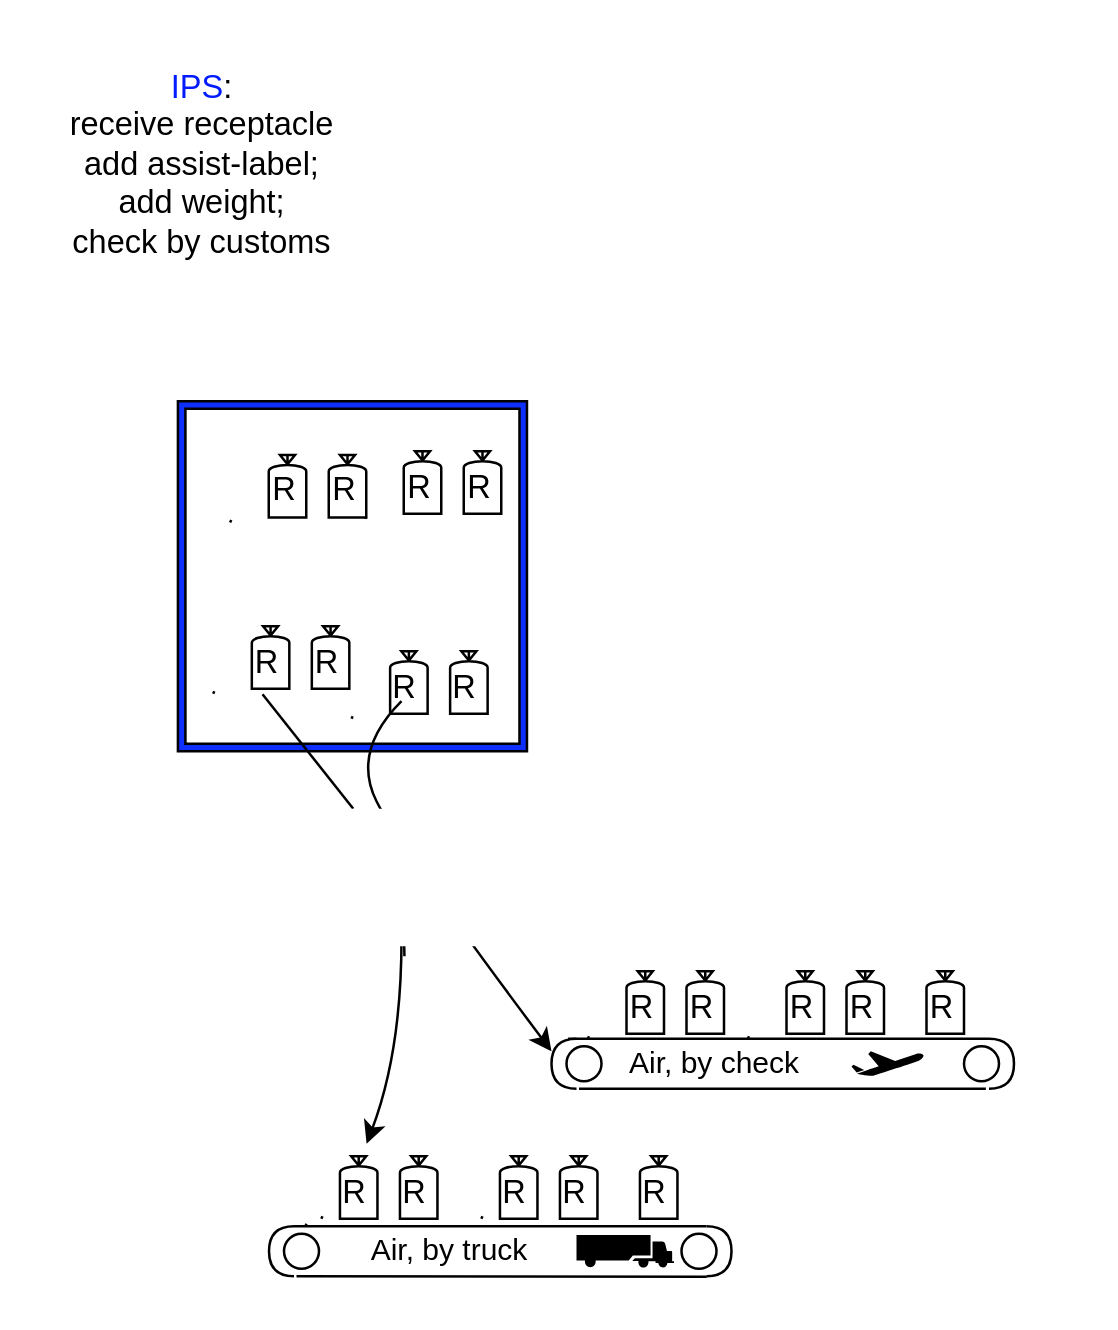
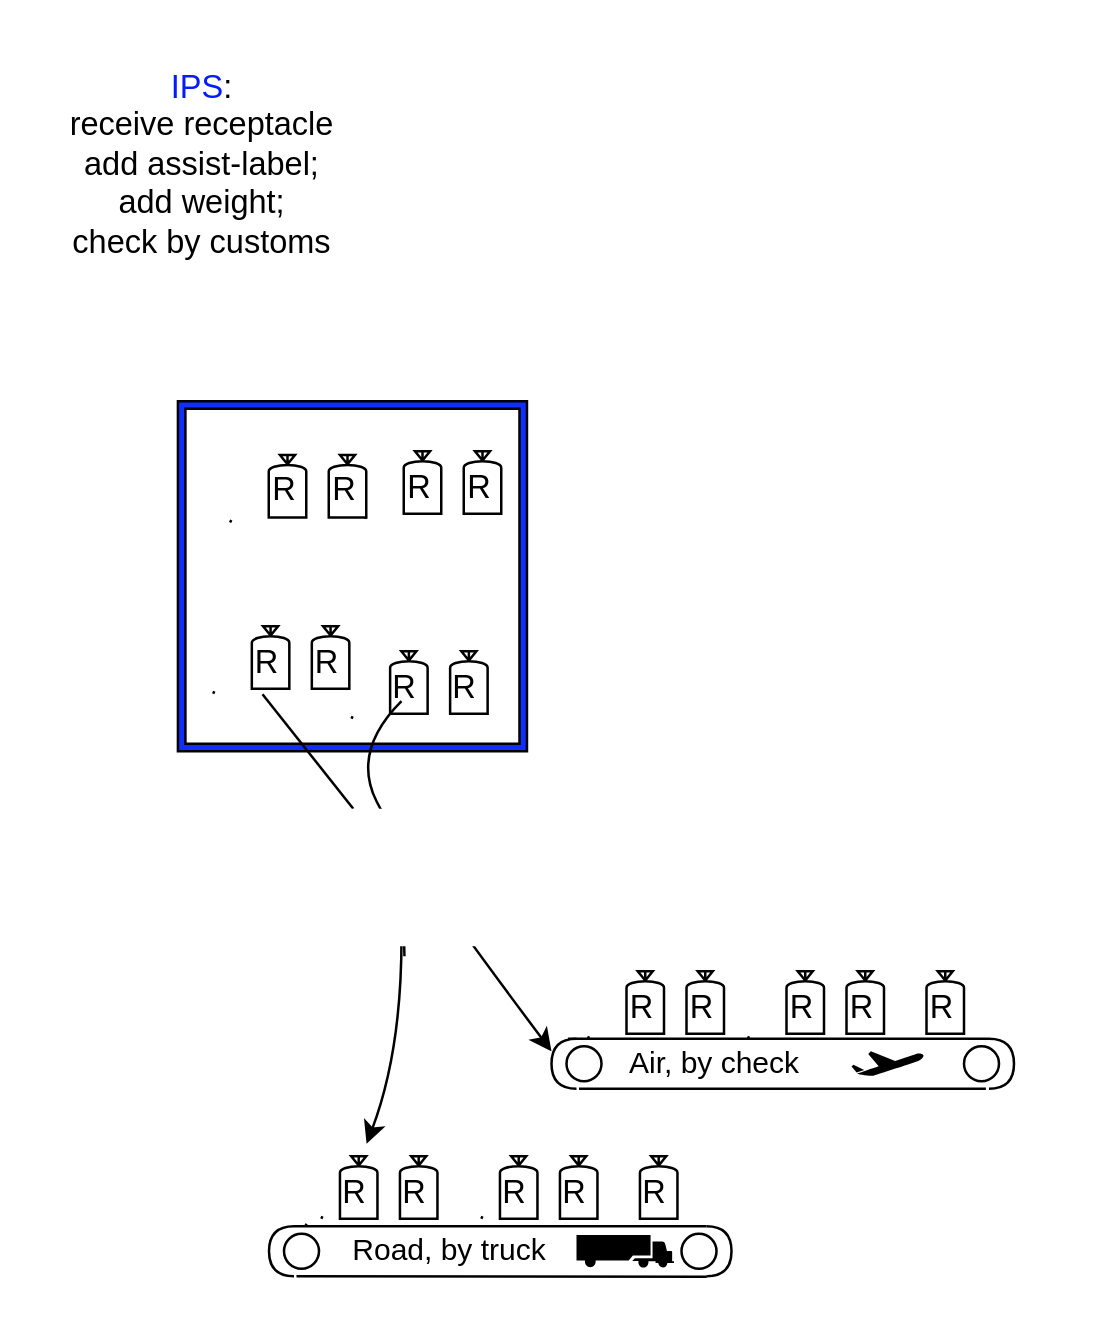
- <mxCell id="17" value="Air, by truck" style="text;html=1;align=center;verticalAlign=middle;resizable=0;points=[];autosize=1;strokeColor=none;fillColor=none;" vertex="1" parent="1"><mxGeometry x="134" y="490" width="90" height="20" as="geometry" /></mxCell>
+ <mxCell id="17" value="Road, by truck" style="text;html=1;align=center;verticalAlign=middle;resizable=0;points=[];autosize=1;strokeColor=none;fillColor=none;" vertex="1" parent="1"><mxGeometry x="134" y="490" width="90" height="20" as="geometry" /></mxCell>
